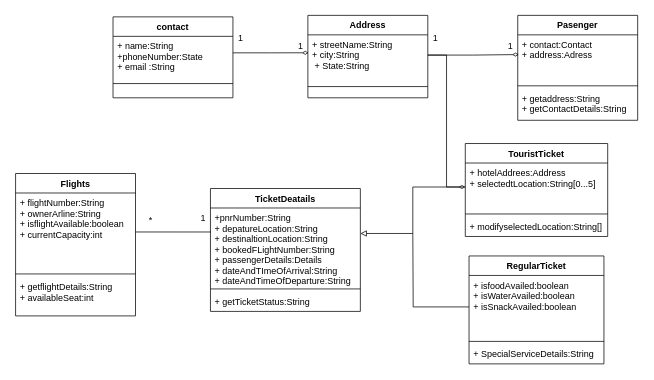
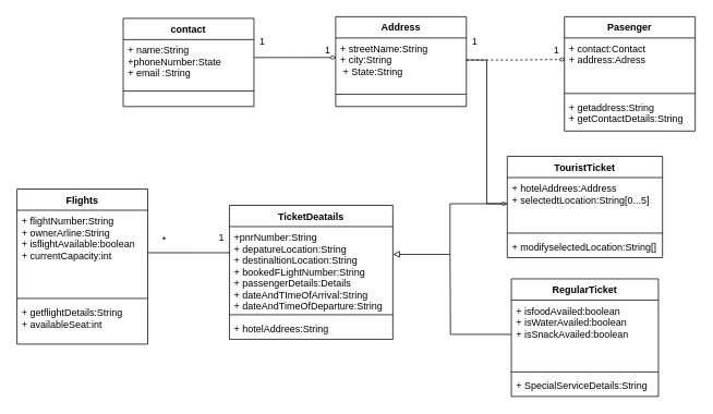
- <mxCell id="29" style="edgeStyle=orthogonalEdgeStyle;rounded=0;orthogonalLoop=1;jettySize=auto;html=1;entryX=0.009;entryY=0.411;entryDx=0;entryDy=0;entryPerimeter=0;endArrow=diamondThin;endFill=0;" edge="1" parent="1" source="6" target="25"><mxGeometry relative="1" as="geometry" /></mxCell>
+ <mxCell id="29" style="edgeStyle=orthogonalEdgeStyle;rounded=0;orthogonalLoop=1;jettySize=auto;html=1;entryX=0.009;entryY=0.411;entryDx=0;entryDy=0;entryPerimeter=0;endArrow=diamondThin;endFill=0;dashed=1;" edge="1" parent="1" source="6" target="25"><mxGeometry relative="1" as="geometry" /></mxCell>
- <mxCell id="15" value="+ getTicketStatus:String" style="text;strokeColor=none;fillColor=none;align=left;verticalAlign=top;spacingLeft=4;spacingRight=4;overflow=hidden;rotatable=0;points=[[0,0.5],[1,0.5]];portConstraint=eastwest;" vertex="1" parent="12"><mxGeometry y="138" width="200" height="26" as="geometry" /></mxCell>
+ <mxCell id="15" value="+ hotelAddrees:String" style="text;strokeColor=none;fillColor=none;align=left;verticalAlign=top;spacingLeft=4;spacingRight=4;overflow=hidden;rotatable=0;points=[[0,0.5],[1,0.5]];portConstraint=eastwest;" vertex="1" parent="12"><mxGeometry y="138" width="200" height="26" as="geometry" /></mxCell>
